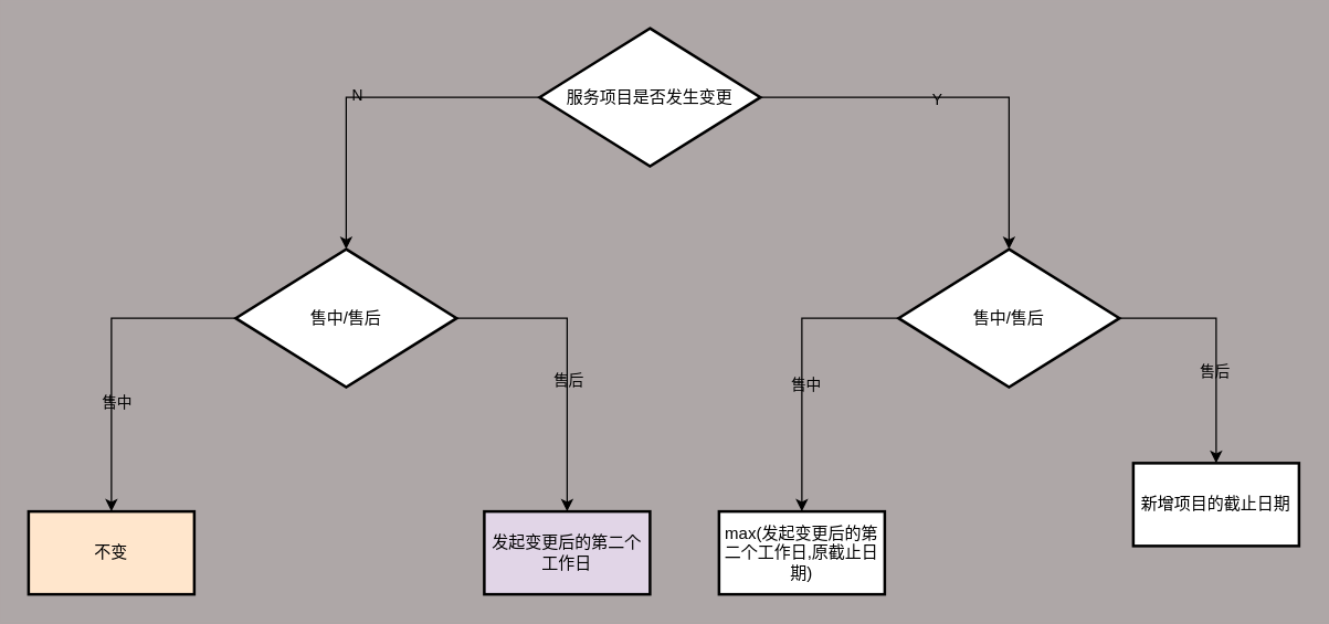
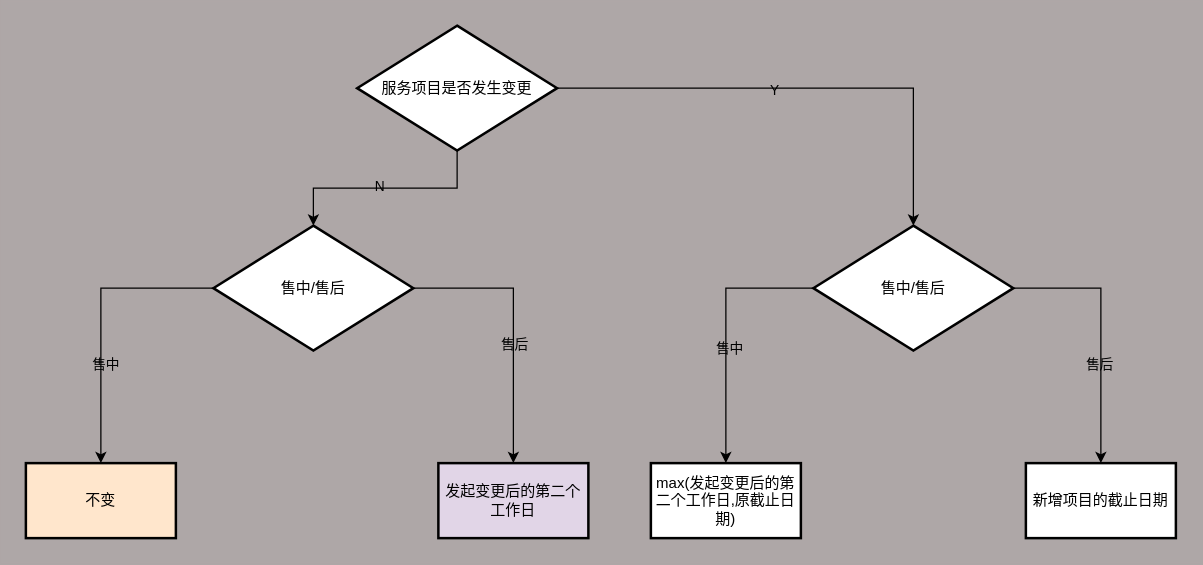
- <mxCell id="6" value="服务项目是否发生变更" style="strokeWidth=2;html=1;shape=mxgraph.flowchart.decision;whiteSpace=wrap;labelBackgroundColor=none;rounded=0;" vertex="1" parent="1"><mxGeometry x="390" y="20" width="160" height="100" as="geometry" /></mxCell>
+ <mxCell id="6" value="服务项目是否发生变更" style="strokeWidth=2;html=1;shape=mxgraph.flowchart.decision;whiteSpace=wrap;labelBackgroundColor=none;rounded=0;" vertex="1" parent="1"><mxGeometry x="285" y="20" width="160" height="100" as="geometry" /></mxCell>
- <mxCell id="18" value="新增项目的截止日期" style="whiteSpace=wrap;html=1;strokeWidth=2;labelBackgroundColor=none;rounded=0;" vertex="1" parent="1"><mxGeometry x="820" y="335" width="120" height="60" as="geometry" /></mxCell>
+ <mxCell id="18" value="新增项目的截止日期" style="whiteSpace=wrap;html=1;strokeWidth=2;labelBackgroundColor=none;rounded=0;" vertex="1" parent="1"><mxGeometry x="820" y="370" width="120" height="60" as="geometry" /></mxCell>
